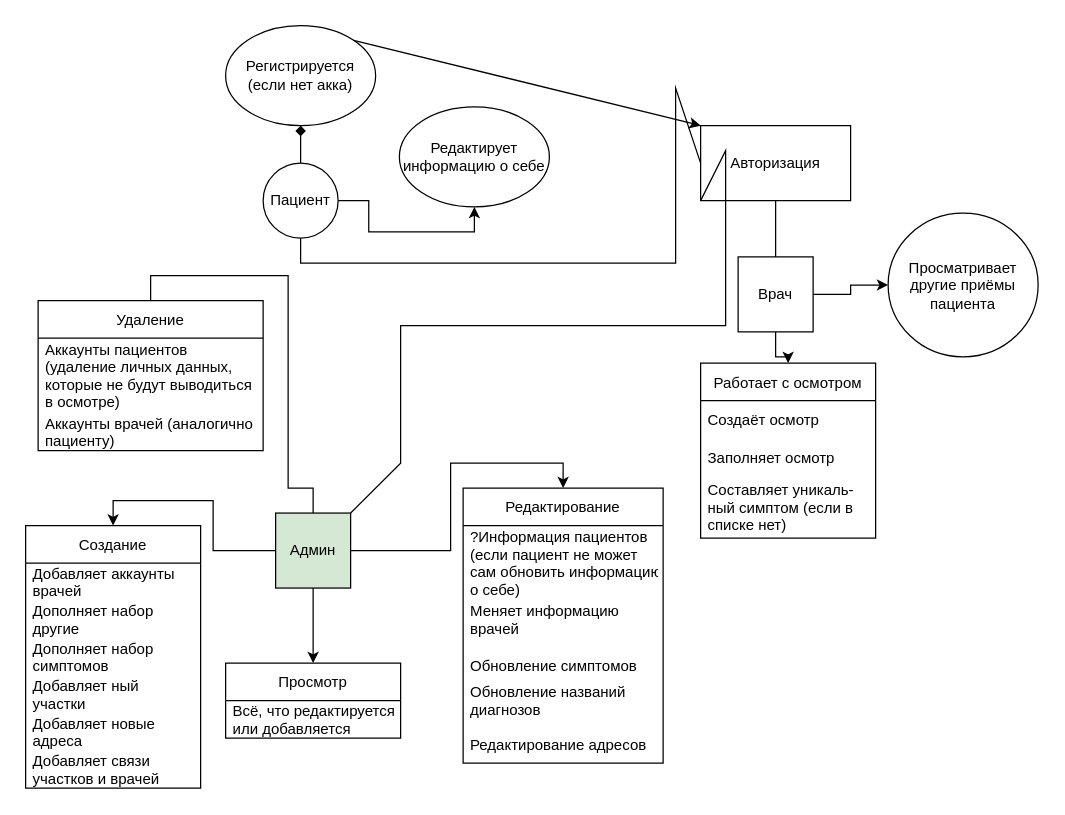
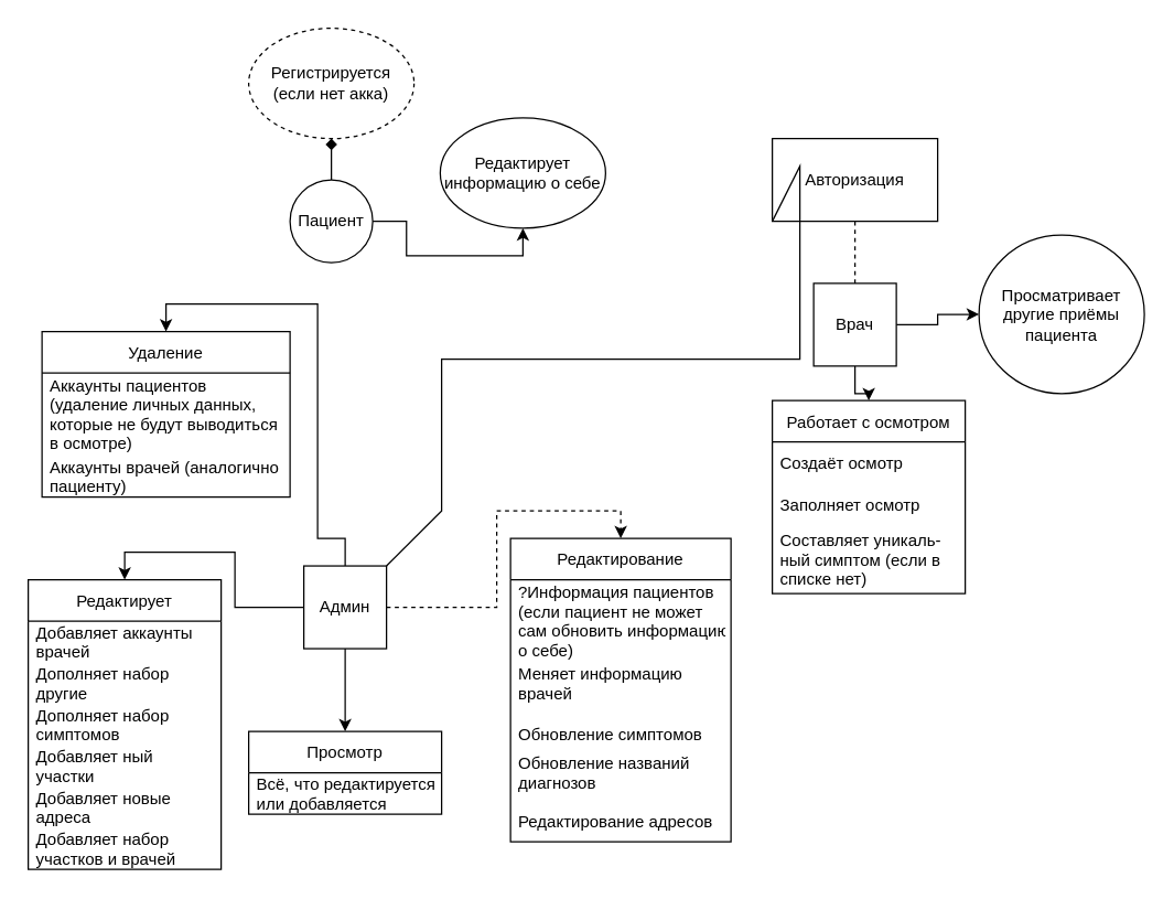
- <mxCell id="9" value="Регистрируется (если нет акка)" style="ellipse;whiteSpace=wrap;html=1;" parent="1" vertex="1"><mxGeometry x="180" y="20" width="120" height="80" as="geometry" /></mxCell>
+ <mxCell id="9" value="Регистрируется (если нет акка)" style="ellipse;whiteSpace=wrap;html=1;dashed=1;" parent="1" vertex="1"><mxGeometry x="180" y="20" width="120" height="80" as="geometry" /></mxCell>
- <mxCell id="42" value="" style="endArrow=classic;html=1;rounded=0;exitX=1;exitY=0;exitDx=0;exitDy=0;entryX=0;entryY=0;entryDx=0;entryDy=0;" parent="1" source="9" target="2" edge="1"><mxGeometry width="50" height="50" relative="1" as="geometry"><mxPoint x="410" y="370" as="sourcePoint" /><mxPoint x="460" y="320" as="targetPoint" /></mxGeometry></mxCell>
- <mxCell id="40" value="" style="endArrow=none;html=1;rounded=0;entryX=0.5;entryY=0;entryDx=0;entryDy=0;exitX=0.5;exitY=1;exitDx=0;exitDy=0;" parent="1" source="2" target="8" edge="1"><mxGeometry width="50" height="50" relative="1" as="geometry"><mxPoint x="410" y="360" as="sourcePoint" /><mxPoint x="460" y="310" as="targetPoint" /></mxGeometry></mxCell>
+ <mxCell id="40" value="" style="endArrow=none;html=1;rounded=0;entryX=0.5;entryY=0;entryDx=0;entryDy=0;exitX=0.5;exitY=1;exitDx=0;exitDy=0;dashed=1;" parent="1" source="2" target="8" edge="1"><mxGeometry width="50" height="50" relative="1" as="geometry"><mxPoint x="410" y="360" as="sourcePoint" /><mxPoint x="460" y="310" as="targetPoint" /></mxGeometry></mxCell>
- <mxCell id="39" value="" style="endArrow=none;html=1;rounded=0;entryX=0;entryY=0.5;entryDx=0;entryDy=0;exitX=0.5;exitY=1;exitDx=0;exitDy=0;" parent="1" source="5" target="2" edge="1"><mxGeometry width="50" height="50" relative="1" as="geometry"><mxPoint x="410" y="360" as="sourcePoint" /><mxPoint x="460" y="310" as="targetPoint" /><Array as="points"><mxPoint x="240" y="210" /><mxPoint x="540" y="210" /><mxPoint x="540" y="70" /></Array></mxGeometry></mxCell>
- <mxCell id="30" style="edgeStyle=orthogonalEdgeStyle;rounded=0;orthogonalLoop=1;jettySize=auto;html=1;entryX=0.5;entryY=0;entryDx=0;entryDy=0;endArrow=none;" parent="1" source="32" target="34" edge="1"><mxGeometry relative="1" as="geometry"><Array as="points"><mxPoint x="250" y="390" /><mxPoint x="230" y="390" /><mxPoint x="230" y="220" /><mxPoint x="120" y="220" /></Array></mxGeometry></mxCell>
+ <mxCell id="30" style="edgeStyle=orthogonalEdgeStyle;rounded=0;orthogonalLoop=1;jettySize=auto;html=1;entryX=0.5;entryY=0;entryDx=0;entryDy=0;" parent="1" source="32" target="34" edge="1"><mxGeometry relative="1" as="geometry"><Array as="points"><mxPoint x="250" y="390" /><mxPoint x="230" y="390" /><mxPoint x="230" y="220" /><mxPoint x="120" y="220" /></Array></mxGeometry></mxCell>
- <mxCell id="28" style="edgeStyle=orthogonalEdgeStyle;rounded=0;orthogonalLoop=1;jettySize=auto;html=1;entryX=0.5;entryY=0;entryDx=0;entryDy=0;" parent="1" source="32" target="22" edge="1"><mxGeometry relative="1" as="geometry"><Array as="points"><mxPoint x="360" y="439.95" /><mxPoint x="360" y="369.95" /><mxPoint x="450" y="369.95" /></Array></mxGeometry></mxCell>
+ <mxCell id="28" style="edgeStyle=orthogonalEdgeStyle;rounded=0;orthogonalLoop=1;jettySize=auto;html=1;entryX=0.5;entryY=0;entryDx=0;entryDy=0;dashed=1;" parent="1" source="32" target="22" edge="1"><mxGeometry relative="1" as="geometry"><Array as="points"><mxPoint x="360" y="439.95" /><mxPoint x="360" y="369.95" /><mxPoint x="450" y="369.95" /></Array></mxGeometry></mxCell>
- <mxCell id="15" value="Создание" style="swimlane;fontStyle=0;childLayout=stackLayout;horizontal=1;startSize=30;horizontalStack=0;resizeParent=1;resizeParentMax=0;resizeLast=0;collapsible=1;marginBottom=0;" parent="1" vertex="1"><mxGeometry y="420" width="140" height="210" as="geometry" x="20" /></mxCell>
+ <mxCell id="15" value="Редактирует" style="swimlane;fontStyle=0;childLayout=stackLayout;horizontal=1;startSize=30;horizontalStack=0;resizeParent=1;resizeParentMax=0;resizeLast=0;collapsible=1;marginBottom=0;" parent="1" vertex="1"><mxGeometry y="420" width="140" height="210" as="geometry" x="20" /></mxCell>
- <mxCell id="32" value="Админ" style="whiteSpace=wrap;html=1;aspect=fixed;fillColor=#d5e8d4;" parent="1" vertex="1"><mxGeometry x="220" y="409.95" width="60" height="60" as="geometry" /></mxCell>
+ <mxCell id="32" value="Админ" style="whiteSpace=wrap;html=1;aspect=fixed;" parent="1" vertex="1"><mxGeometry x="220" y="409.95" width="60" height="60" as="geometry" /></mxCell>
- <mxCell id="21" value="Добавляет связи&#10;участков и врачей" style="text;strokeColor=none;fillColor=none;align=left;verticalAlign=middle;spacingLeft=4;spacingRight=4;overflow=hidden;points=[[0,0.5],[1,0.5]];portConstraint=eastwest;rotatable=0;" parent="15" vertex="1"><mxGeometry y="180" width="140" height="30" as="geometry" /></mxCell>
+ <mxCell id="21" value="Добавляет набор&#10;участков и врачей" style="text;strokeColor=none;fillColor=none;align=left;verticalAlign=middle;spacingLeft=4;spacingRight=4;overflow=hidden;points=[[0,0.5],[1,0.5]];portConstraint=eastwest;rotatable=0;" parent="15" vertex="1"><mxGeometry y="180" width="140" height="30" as="geometry" /></mxCell>
